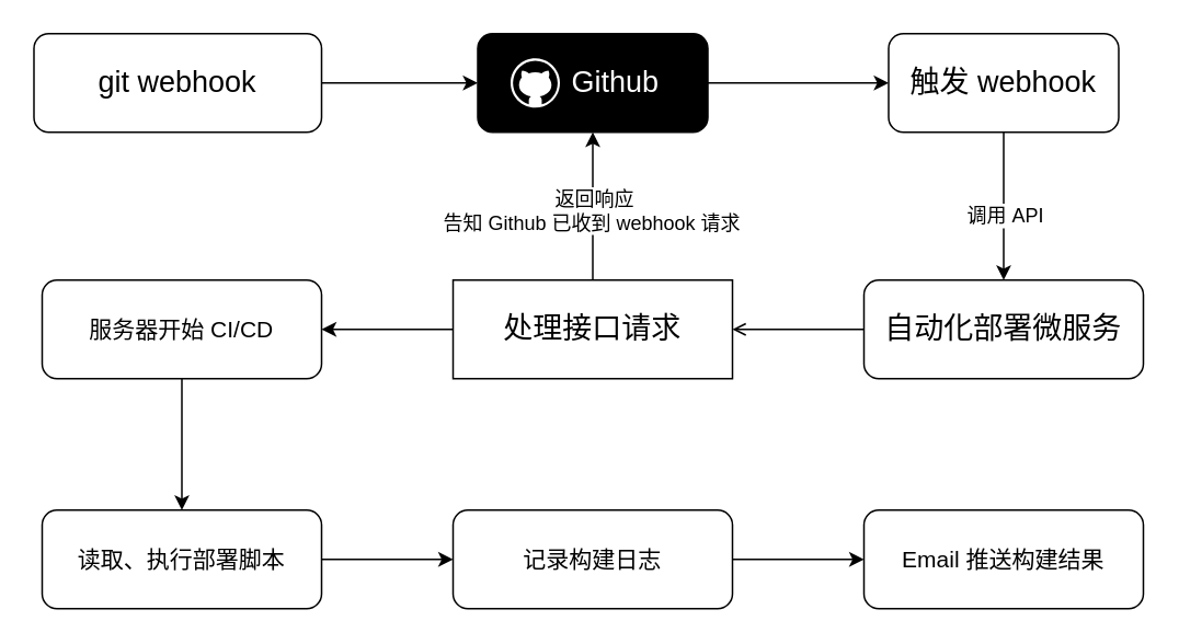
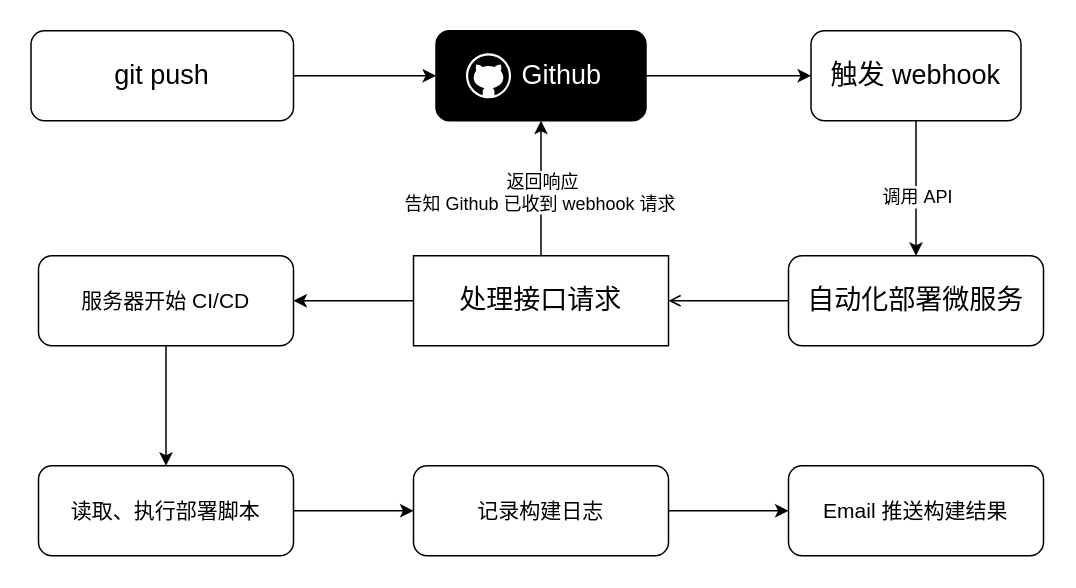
- <mxCell id="3" value="&lt;font style=&quot;font-size: 18px;&quot;&gt;git webhook&lt;/font&gt;" style="rounded=1;whiteSpace=wrap;html=1;fontSize=14;" vertex="1" parent="1"><mxGeometry x="20" y="20" width="175" height="60" as="geometry" /></mxCell>
+ <mxCell id="3" value="&lt;font style=&quot;font-size: 18px;&quot;&gt;git push&lt;/font&gt;" style="rounded=1;whiteSpace=wrap;html=1;fontSize=14;" vertex="1" parent="1"><mxGeometry x="20" y="20" width="175" height="60" as="geometry" /></mxCell>
